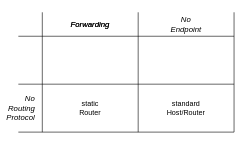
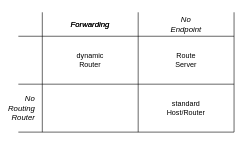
+ <mxCell id="12" value="dynamic Router" style="text;html=1;strokeColor=none;fillColor=none;align=center;verticalAlign=middle;whiteSpace=wrap;rounded=0;" vertex="1" parent="1"><mxGeometry x="130" y="90" width="40" height="20" as="geometry" /></mxCell>
+ <mxCell id="14" value="Route&lt;br&gt;Server" style="text;html=1;strokeColor=none;fillColor=none;align=center;verticalAlign=middle;whiteSpace=wrap;rounded=0;" vertex="1" parent="1"><mxGeometry x="290" y="90" width="40" height="20" as="geometry" /></mxCell>
- <mxCell id="11" value="No&lt;br style=&quot;font-size: 13px;&quot;&gt;Routing&lt;br style=&quot;font-size: 13px;&quot;&gt;Protocol" style="text;html=1;strokeColor=none;fillColor=none;align=right;verticalAlign=middle;whiteSpace=wrap;rounded=0;fontStyle=2;fontSize=13;" vertex="1" parent="1"><mxGeometry x="20" y="170" width="40" height="20" as="geometry" /></mxCell>
+ <mxCell id="11" value="No&lt;br style=&quot;font-size: 13px;&quot;&gt;Routing&lt;br style=&quot;font-size: 13px;&quot;&gt;Router" style="text;html=1;strokeColor=none;fillColor=none;align=right;verticalAlign=middle;whiteSpace=wrap;rounded=0;fontStyle=2;fontSize=13;" vertex="1" parent="1"><mxGeometry x="20" y="170" width="40" height="20" as="geometry" /></mxCell>
- <mxCell id="13" value="static&lt;br&gt;Router" style="text;html=1;strokeColor=none;fillColor=none;align=center;verticalAlign=middle;whiteSpace=wrap;rounded=0;" vertex="1" parent="1"><mxGeometry x="130" y="170" width="40" height="20" as="geometry" /></mxCell>
